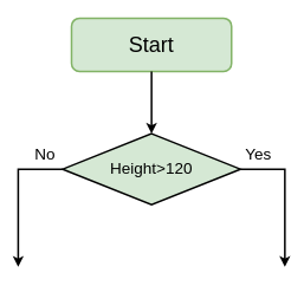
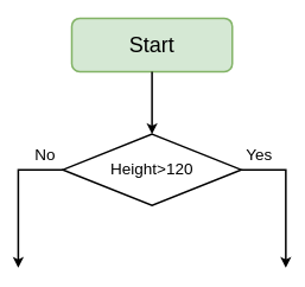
- <mxCell id="5" value="Height&amp;gt;120" style="rhombus;whiteSpace=wrap;html=1;strokeWidth=2;fontSize=18;fillColor=#d5e8d4;" vertex="1" parent="1"><mxGeometry x="70" y="150" width="200" height="80" as="geometry" /></mxCell>
+ <mxCell id="5" value="Height&amp;gt;120" style="rhombus;whiteSpace=wrap;html=1;strokeWidth=2;fontSize=18;" vertex="1" parent="1"><mxGeometry x="70" y="150" width="200" height="80" as="geometry" /></mxCell>
